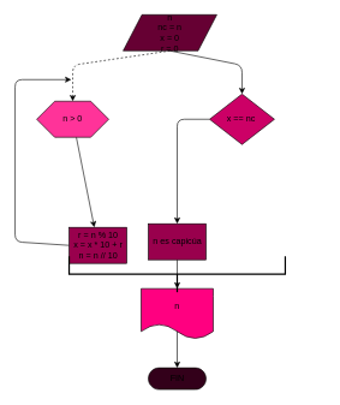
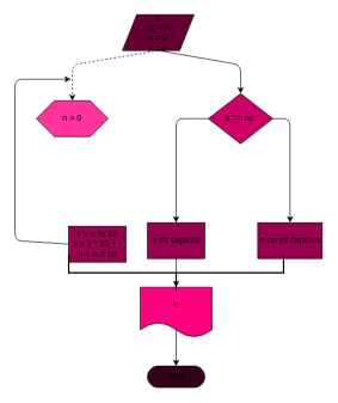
- <mxCell id="10" value="n&lt;br&gt;nc = n&lt;br&gt;x = 0&lt;br&gt;r = 0" style="shape=parallelogram;perimeter=parallelogramPerimeter;whiteSpace=wrap;html=1;dashed=0;fillColor=#660033;" parent="1" vertex="1"><mxGeometry x="170" y="20" width="130" height="50" as="geometry" /></mxCell>
+ <mxCell id="10" value="n&lt;br&gt;nc = n&lt;br&gt;x = 0&lt;br&gt;r = 0" style="shape=parallelogram;perimeter=parallelogramPerimeter;whiteSpace=wrap;html=1;dashed=0;fillColor=#660033;" parent="1" vertex="1"><mxGeometry x="170" y="20" width="100" height="50" as="geometry" /></mxCell>
+ <mxCell id="3" style="edgeStyle=none;html=1;exitX=1;exitY=0.5;exitDx=0;exitDy=0;" parent="1" source="4" target="15" edge="1"><mxGeometry relative="1" as="geometry"><Array as="points"><mxPoint x="404" y="165" /></Array></mxGeometry></mxCell>
- <mxCell id="16" value="" style="edgeStyle=none;html=1;" parent="1" source="17" target="12" edge="1"><mxGeometry relative="1" as="geometry" /></mxCell>
+ <mxCell id="15" value="n no es capicúa" style="html=1;dashed=0;whitespace=wrap;fillColor=#99004D;" parent="1" vertex="1"><mxGeometry x="359" y="310" width="90" height="50" as="geometry" /></mxCell>
